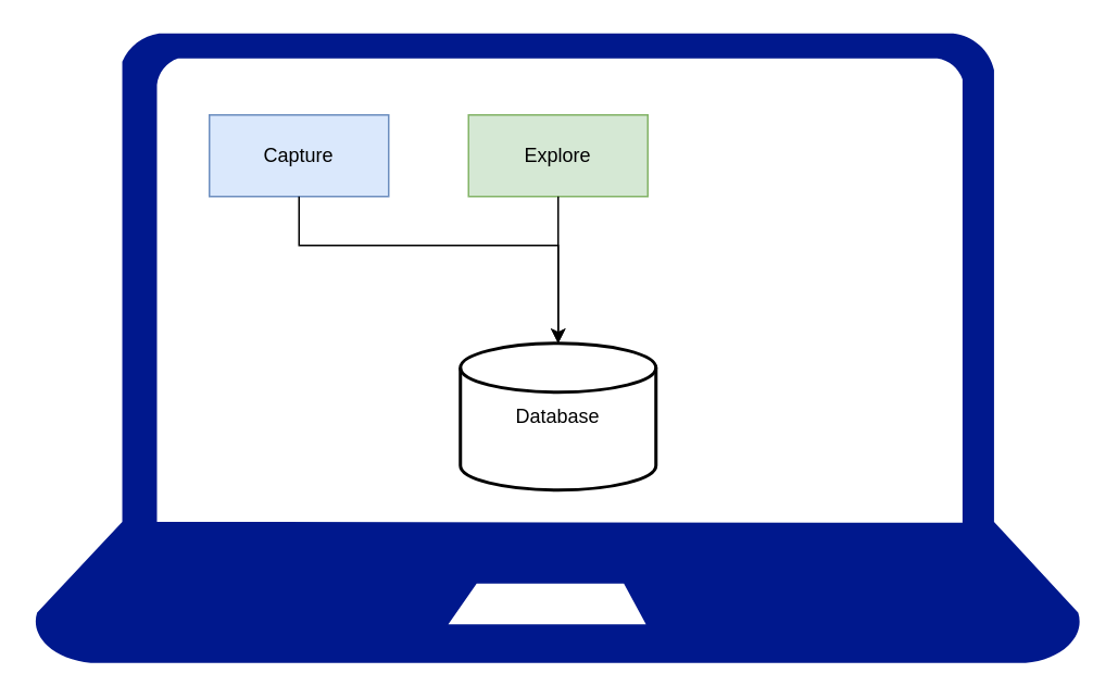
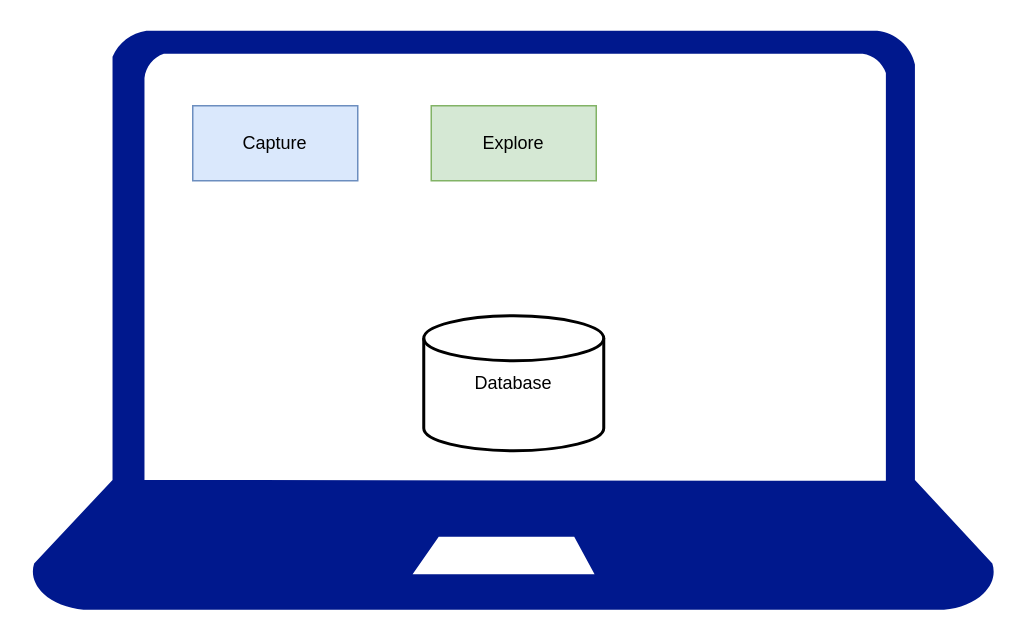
- <mxCell id="7" style="edgeStyle=orthogonalEdgeStyle;rounded=0;orthogonalLoop=1;jettySize=auto;html=1;entryX=0.5;entryY=0;entryDx=0;entryDy=0;entryPerimeter=0;" edge="1" parent="1" source="5" target="3"><mxGeometry relative="1" as="geometry" /></mxCell>
- <mxCell id="6" style="edgeStyle=orthogonalEdgeStyle;rounded=0;orthogonalLoop=1;jettySize=auto;html=1;entryX=0.5;entryY=0;entryDx=0;entryDy=0;entryPerimeter=0;" edge="1" parent="1" source="4" target="3"><mxGeometry relative="1" as="geometry"><Array as="points"><mxPoint x="183" y="150" /><mxPoint x="342" y="150" /></Array></mxGeometry></mxCell>
